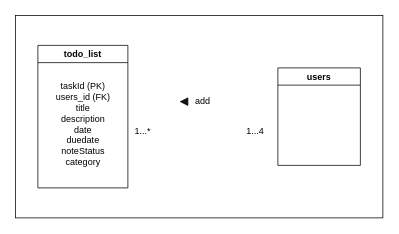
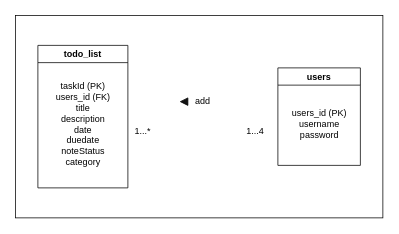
+ <mxCell id="4" value="users_id (PK)&lt;br&gt;username&lt;br&gt;password" style="text;html=1;align=center;verticalAlign=middle;resizable=0;points=[];autosize=1;strokeColor=none;fillColor=none;" vertex="1" parent="3"><mxGeometry x="5" y="45" width="100" height="60" as="geometry" /></mxCell>
